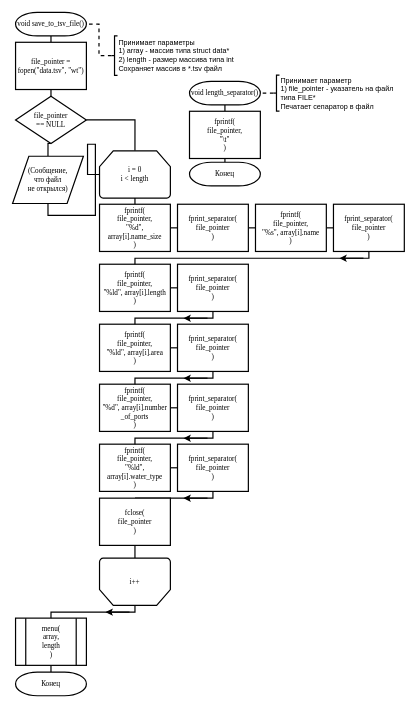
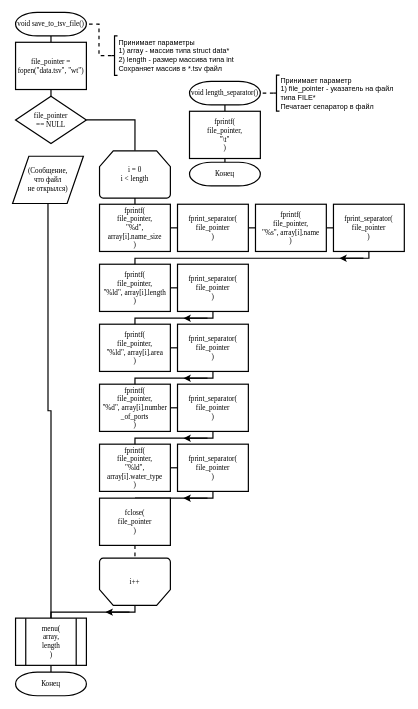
- <mxCell id="6" style="edgeStyle=orthogonalEdgeStyle;rounded=0;orthogonalLoop=1;jettySize=auto;html=1;exitX=0.5;exitY=1;exitDx=0;exitDy=0;exitPerimeter=0;entryX=0.5;entryY=0;entryDx=0;entryDy=0;endArrow=none;endFill=0;strokeWidth=2;" edge="1" parent="1" source="8" target="10"><mxGeometry relative="1" as="geometry" /></mxCell>
- <mxCell id="9" style="edgeStyle=orthogonalEdgeStyle;rounded=0;orthogonalLoop=1;jettySize=auto;html=1;exitX=0.5;exitY=1;exitDx=0;exitDy=0;endArrow=none;endFill=0;strokeWidth=2;" edge="1" parent="1" source="10" target="12"><mxGeometry relative="1" as="geometry" /></mxCell>
+ <mxCell id="9" style="edgeStyle=orthogonalEdgeStyle;rounded=0;orthogonalLoop=1;jettySize=auto;html=1;exitX=0.5;exitY=1;exitDx=0;exitDy=0;entryX=0.5;entryY=0;entryDx=0;entryDy=0;endArrow=none;endFill=0;strokeWidth=2;" edge="1" parent="1" source="10" target="40"><mxGeometry relative="1" as="geometry" /></mxCell>
- <mxCell id="37" style="edgeStyle=orthogonalEdgeStyle;rounded=0;orthogonalLoop=1;jettySize=auto;html=1;exitX=0.5;exitY=1;exitDx=0;exitDy=0;entryX=0.5;entryY=1;entryDx=0;entryDy=0;entryPerimeter=0;endArrow=none;endFill=0;strokeWidth=2;" edge="1" parent="1" source="38" target="43"><mxGeometry relative="1" as="geometry" /></mxCell>
+ <mxCell id="37" style="edgeStyle=orthogonalEdgeStyle;rounded=0;orthogonalLoop=1;jettySize=auto;html=1;exitX=0.5;exitY=1;exitDx=0;exitDy=0;entryX=0.5;entryY=1;entryDx=0;entryDy=0;entryPerimeter=0;endArrow=none;endFill=0;strokeWidth=2;dashed=1;" edge="1" parent="1" source="38" target="43"><mxGeometry relative="1" as="geometry" /></mxCell>
